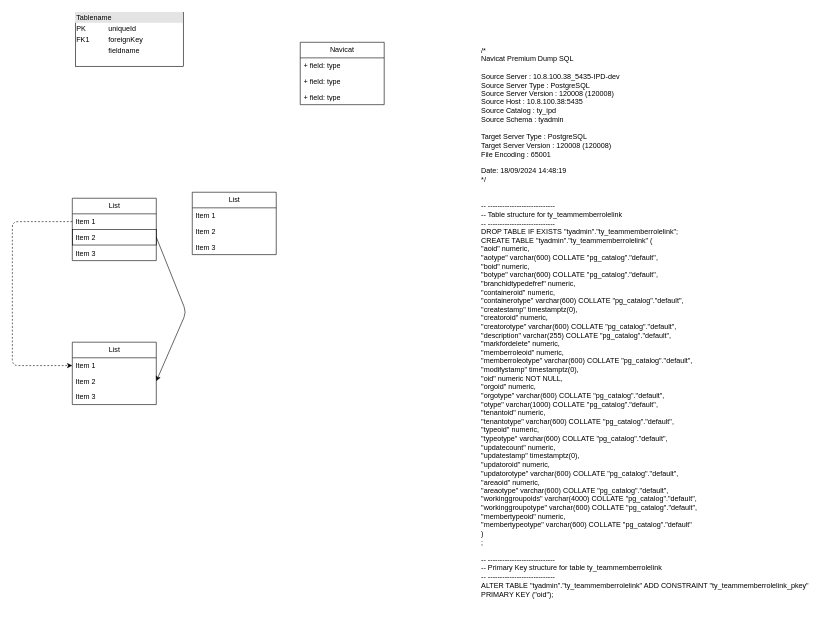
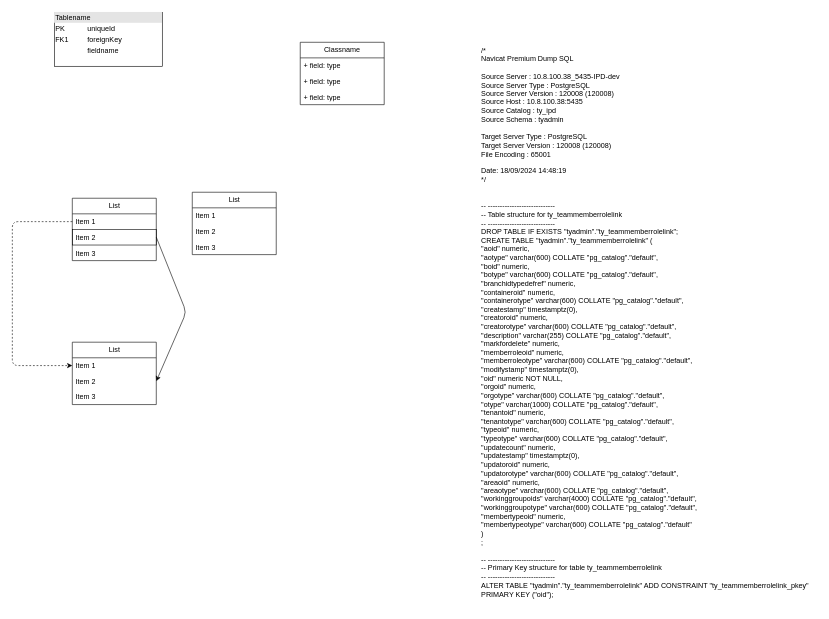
- <mxCell id="17" value="&lt;div style=&quot;box-sizing:border-box;width:100%;background:#e4e4e4;padding:2px;&quot;&gt;Tablename&lt;/div&gt;&lt;table style=&quot;width:100%;font-size:1em;&quot; cellpadding=&quot;2&quot; cellspacing=&quot;0&quot;&gt;&lt;tr&gt;&lt;td&gt;PK&lt;/td&gt;&lt;td&gt;uniqueId&lt;/td&gt;&lt;/tr&gt;&lt;tr&gt;&lt;td&gt;FK1&lt;/td&gt;&lt;td&gt;foreignKey&lt;/td&gt;&lt;/tr&gt;&lt;tr&gt;&lt;td&gt;&lt;/td&gt;&lt;td&gt;fieldname&lt;/td&gt;&lt;/tr&gt;&lt;/table&gt;" style="verticalAlign=top;align=left;overflow=fill;html=1;whiteSpace=wrap;" vertex="1" parent="1"><mxGeometry x="125" y="20" width="180" height="90" as="geometry" /></mxCell>
+ <mxCell id="17" value="&lt;div style=&quot;box-sizing:border-box;width:100%;background:#e4e4e4;padding:2px;&quot;&gt;Tablename&lt;/div&gt;&lt;table style=&quot;width:100%;font-size:1em;&quot; cellpadding=&quot;2&quot; cellspacing=&quot;0&quot;&gt;&lt;tr&gt;&lt;td&gt;PK&lt;/td&gt;&lt;td&gt;uniqueId&lt;/td&gt;&lt;/tr&gt;&lt;tr&gt;&lt;td&gt;FK1&lt;/td&gt;&lt;td&gt;foreignKey&lt;/td&gt;&lt;/tr&gt;&lt;tr&gt;&lt;td&gt;&lt;/td&gt;&lt;td&gt;fieldname&lt;/td&gt;&lt;/tr&gt;&lt;/table&gt;" style="verticalAlign=top;align=left;overflow=fill;html=1;whiteSpace=wrap;" vertex="1" parent="1"><mxGeometry x="90" y="20" width="180" height="90" as="geometry" /></mxCell>
- <mxCell id="18" value="Navicat" style="swimlane;fontStyle=0;childLayout=stackLayout;horizontal=1;startSize=26;fillColor=none;horizontalStack=0;resizeParent=1;resizeParentMax=0;resizeLast=0;collapsible=1;marginBottom=0;whiteSpace=wrap;html=1;" vertex="1" parent="1"><mxGeometry x="500" y="70" width="140" height="104" as="geometry" /></mxCell>
+ <mxCell id="18" value="Classname" style="swimlane;fontStyle=0;childLayout=stackLayout;horizontal=1;startSize=26;fillColor=none;horizontalStack=0;resizeParent=1;resizeParentMax=0;resizeLast=0;collapsible=1;marginBottom=0;whiteSpace=wrap;html=1;" vertex="1" parent="1"><mxGeometry x="500" y="70" width="140" height="104" as="geometry" /></mxCell>
